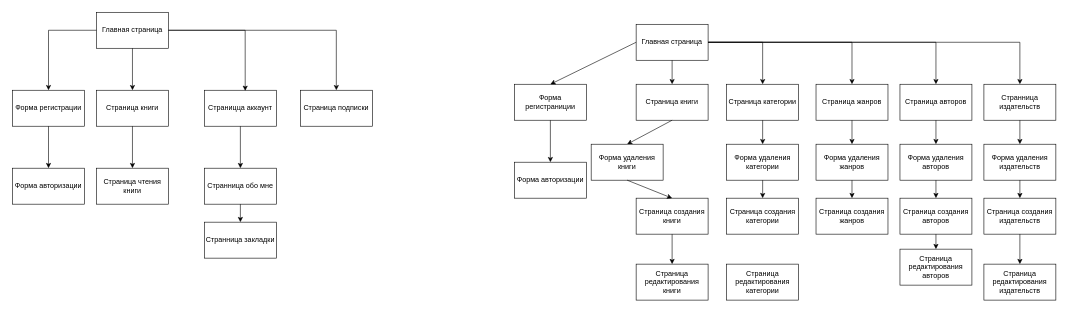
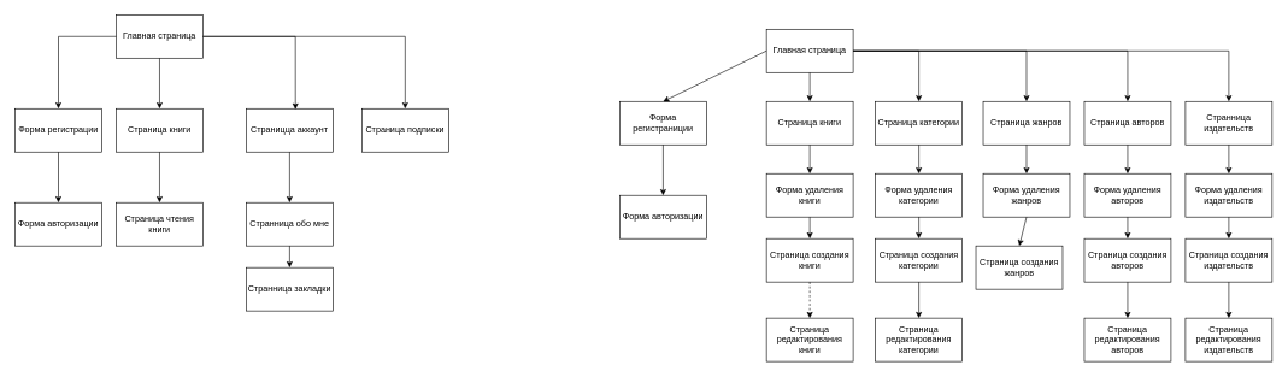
- <mxCell id="30" value="Форма удаления книги" style="rounded=0;whiteSpace=wrap;html=1;" vertex="1" parent="1"><mxGeometry x="985" y="240" width="120" height="60" as="geometry" /></mxCell>
+ <mxCell id="30" value="Форма удаления книги" style="rounded=0;whiteSpace=wrap;html=1;" vertex="1" parent="1"><mxGeometry x="1060" y="240" width="120" height="60" as="geometry" /></mxCell>
- <mxCell id="40" value="Страница создания жанров" style="rounded=0;whiteSpace=wrap;html=1;" vertex="1" parent="1"><mxGeometry x="1360" y="330" width="120" height="60" as="geometry" /></mxCell>
+ <mxCell id="40" value="Страница создания жанров" style="rounded=0;whiteSpace=wrap;html=1;" vertex="1" parent="1"><mxGeometry x="1350" y="340" width="120" height="60" as="geometry" /></mxCell>
- <mxCell id="29" value="" style="endArrow=classic;html=1;rounded=0;entryX=0.5;entryY=0;entryDx=0;entryDy=0;exitX=0.5;exitY=1;exitDx=0;exitDy=0;" edge="1" parent="1" source="20" target="19"><mxGeometry width="50" height="50" relative="1" as="geometry"><mxPoint x="1130" y="290" as="sourcePoint" /><mxPoint x="1130" y="340" as="targetPoint" /></mxGeometry></mxCell>
+ <mxCell id="29" value="" style="endArrow=classic;html=1;rounded=0;entryX=0.5;entryY=0;entryDx=0;entryDy=0;exitX=0.5;exitY=1;exitDx=0;exitDy=0;dashed=1;" edge="1" parent="1" source="20" target="19"><mxGeometry width="50" height="50" relative="1" as="geometry"><mxPoint x="1130" y="290" as="sourcePoint" /><mxPoint x="1130" y="340" as="targetPoint" /></mxGeometry></mxCell>
+ <mxCell id="37" value="" style="endArrow=classic;html=1;rounded=0;entryX=0.5;entryY=0;entryDx=0;entryDy=0;exitX=0.5;exitY=1;exitDx=0;exitDy=0;" edge="1" parent="1" source="33" target="32"><mxGeometry width="50" height="50" relative="1" as="geometry"><mxPoint x="1281" y="290" as="sourcePoint" /><mxPoint x="1281" y="340" as="targetPoint" /></mxGeometry></mxCell>
- <mxCell id="46" value="Страница редактирования авторов" style="rounded=0;whiteSpace=wrap;html=1;" vertex="1" parent="1"><mxGeometry x="1500" y="415" width="120" height="60" as="geometry" /></mxCell>
+ <mxCell id="46" value="Страница редактирования авторов" style="rounded=0;whiteSpace=wrap;html=1;" vertex="1" parent="1"><mxGeometry x="1500" y="440" width="120" height="60" as="geometry" /></mxCell>
